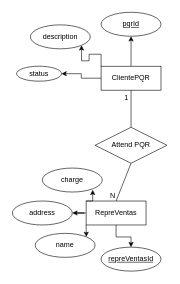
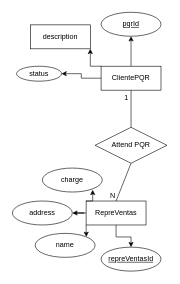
- <mxCell id="7" value="description" style="ellipse;whiteSpace=wrap;html=1;align=center;" vertex="1" parent="1"><mxGeometry x="50" y="41" width="100" height="40" as="geometry" /></mxCell>
+ <mxCell id="7" value="description" style="whiteSpace=wrap;html=1;align=center;rounded=0;" vertex="1" parent="1"><mxGeometry x="50" y="41" width="100" height="40" as="geometry" /></mxCell>
